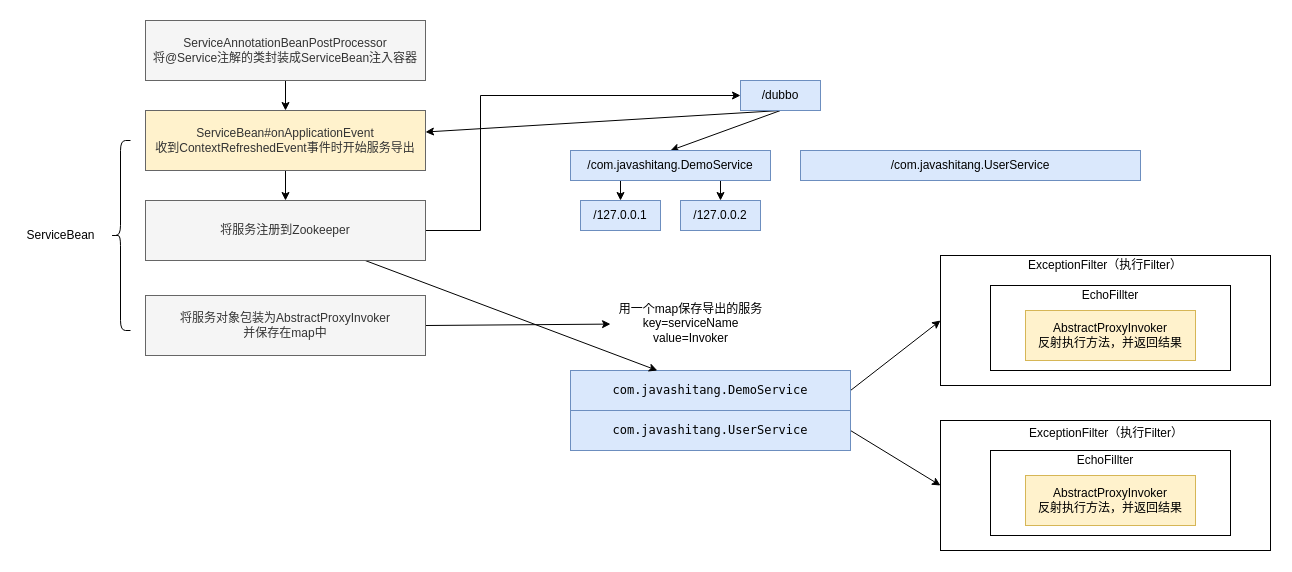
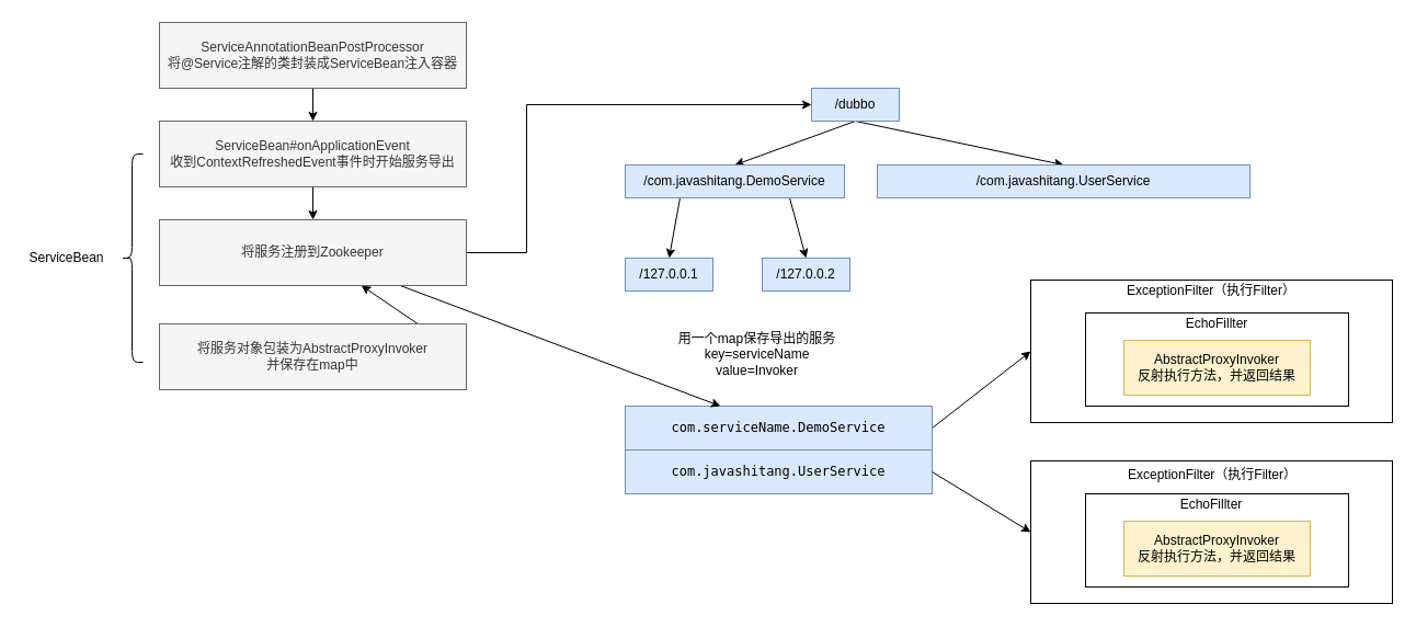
- <mxCell id="28" style="edgeStyle=none;rounded=0;orthogonalLoop=1;jettySize=auto;html=1;exitX=0.5;exitY=1;exitDx=0;exitDy=0;" parent="1" source="29" target="19" edge="1"><mxGeometry relative="1" as="geometry" /></mxCell>
+ <mxCell id="28" style="edgeStyle=none;rounded=0;orthogonalLoop=1;jettySize=auto;html=1;exitX=0.5;exitY=1;exitDx=0;exitDy=0;entryX=0.5;entryY=0;entryDx=0;entryDy=0;" parent="1" source="29" target="35" edge="1"><mxGeometry relative="1" as="geometry" /></mxCell>
- <mxCell id="19" value="&lt;span&gt;ServiceBean&lt;/span&gt;#onApplicationEvent&lt;br&gt;收到ContextRefreshedEvent事件时开始服务导出" style="rounded=0;whiteSpace=wrap;html=1;fontFamily=Helvetica;fillColor=#fff2cc;strokeColor=#666666;fontColor=#333333;" parent="1" vertex="1"><mxGeometry x="145" y="110" width="280" height="60" as="geometry" /></mxCell>
+ <mxCell id="19" value="&lt;span&gt;ServiceBean&lt;/span&gt;#onApplicationEvent&lt;br&gt;收到ContextRefreshedEvent事件时开始服务导出" style="rounded=0;whiteSpace=wrap;html=1;fontFamily=Helvetica;fillColor=#f5f5f5;strokeColor=#666666;fontColor=#333333;" parent="1" vertex="1"><mxGeometry x="145" y="110" width="280" height="60" as="geometry" /></mxCell>
- <mxCell id="33" value="/127.0.0.1" style="rounded=0;whiteSpace=wrap;html=1;fillColor=#dae8fc;strokeColor=#6c8ebf;" parent="1" vertex="1"><mxGeometry x="580" y="200" width="80" height="30" as="geometry" /></mxCell>
+ <mxCell id="33" value="/127.0.0.1" style="rounded=0;whiteSpace=wrap;html=1;fillColor=#dae8fc;strokeColor=#6c8ebf;" parent="1" vertex="1"><mxGeometry x="570" y="235" width="80" height="30" as="geometry" /></mxCell>
- <mxCell id="34" value="/127.0.0.2" style="rounded=0;whiteSpace=wrap;html=1;fillColor=#dae8fc;strokeColor=#6c8ebf;" parent="1" vertex="1"><mxGeometry x="680" y="200" width="80" height="30" as="geometry" /></mxCell>
+ <mxCell id="34" value="/127.0.0.2" style="rounded=0;whiteSpace=wrap;html=1;fillColor=#dae8fc;strokeColor=#6c8ebf;" parent="1" vertex="1"><mxGeometry x="695" y="235" width="80" height="30" as="geometry" /></mxCell>
- <mxCell id="20" style="edgeStyle=none;rounded=0;orthogonalLoop=1;jettySize=auto;html=1;exitX=1;exitY=0.5;exitDx=0;exitDy=0;fontFamily=Helvetica;" parent="1" source="21" target="7" edge="1"><mxGeometry relative="1" as="geometry" /></mxCell>
+ <mxCell id="20" style="edgeStyle=none;rounded=0;orthogonalLoop=1;jettySize=auto;html=1;exitX=1;exitY=0.5;exitDx=0;exitDy=0;fontFamily=Helvetica;" parent="1" source="21" target="24" edge="1"><mxGeometry relative="1" as="geometry" /></mxCell>
- <mxCell id="9" value="&lt;pre&gt;com.javashitang.DemoService&lt;/pre&gt;" style="rounded=0;whiteSpace=wrap;html=1;fillColor=#dae8fc;strokeColor=#6c8ebf;" parent="1" vertex="1"><mxGeometry x="570" y="370" width="280" height="40" as="geometry" /></mxCell>
+ <mxCell id="9" value="&lt;pre&gt;com.serviceName.DemoService&lt;/pre&gt;" style="rounded=0;whiteSpace=wrap;html=1;fillColor=#dae8fc;strokeColor=#6c8ebf;" parent="1" vertex="1"><mxGeometry x="570" y="370" width="280" height="40" as="geometry" /></mxCell>
